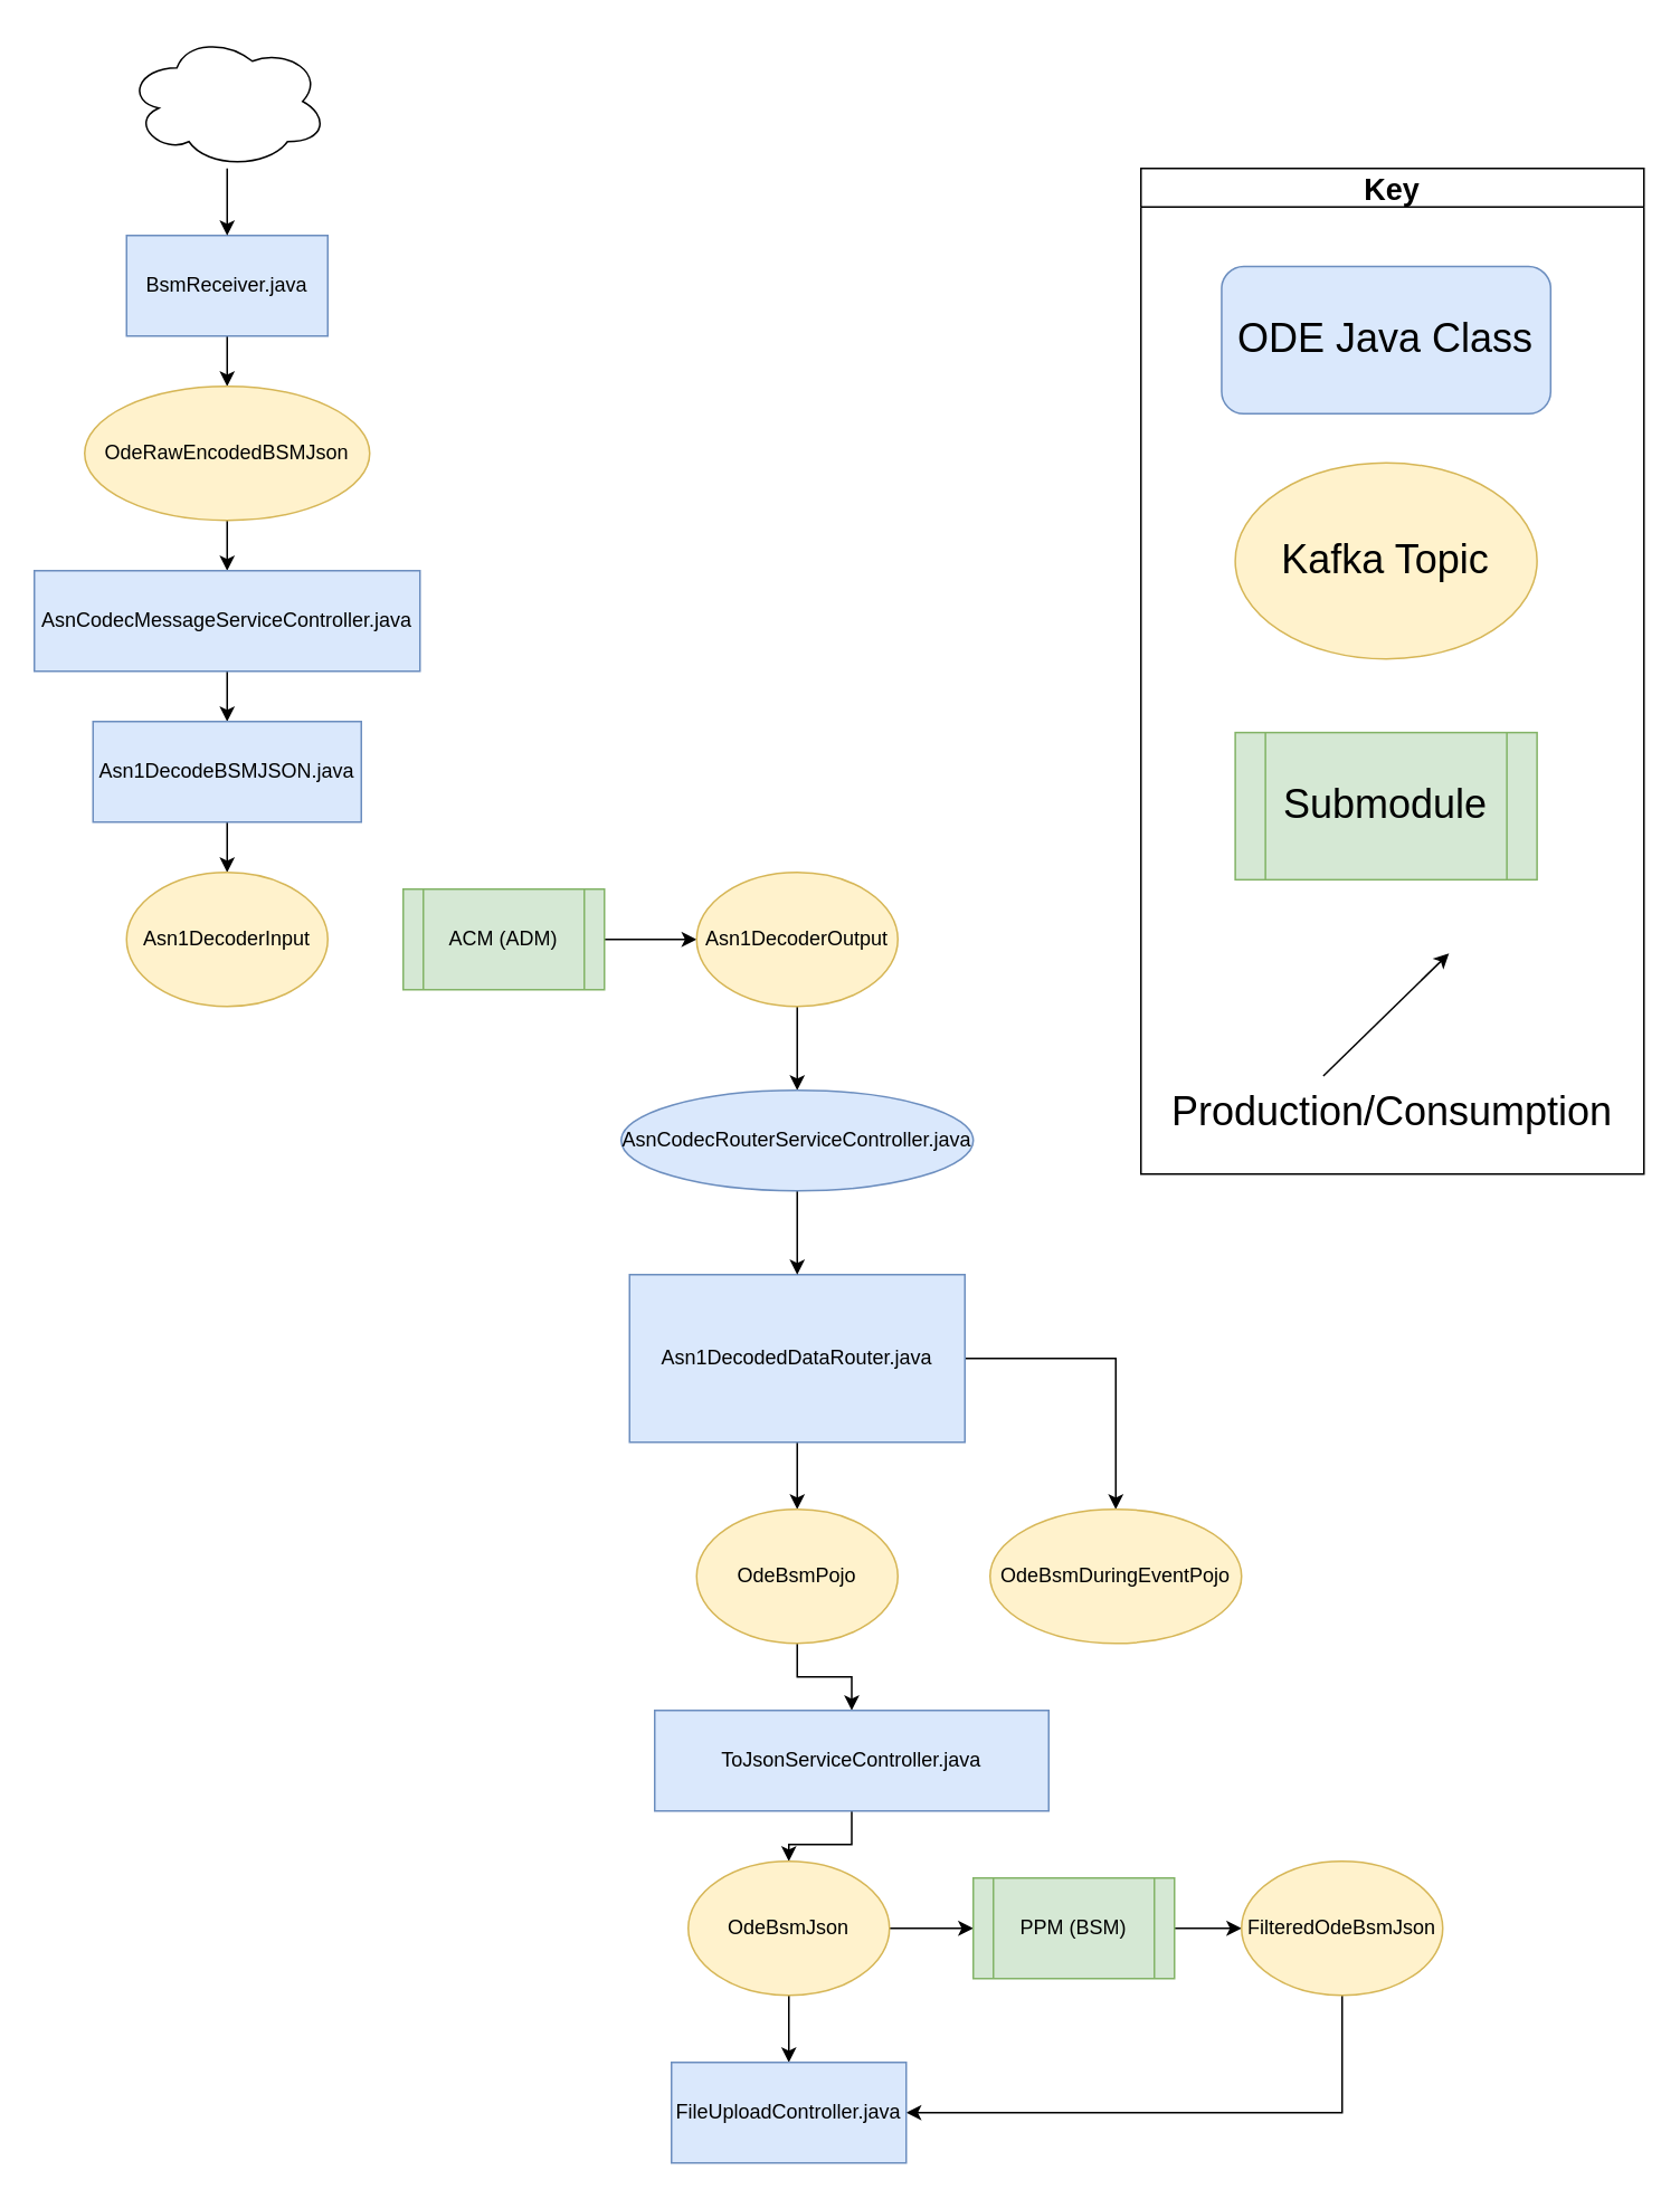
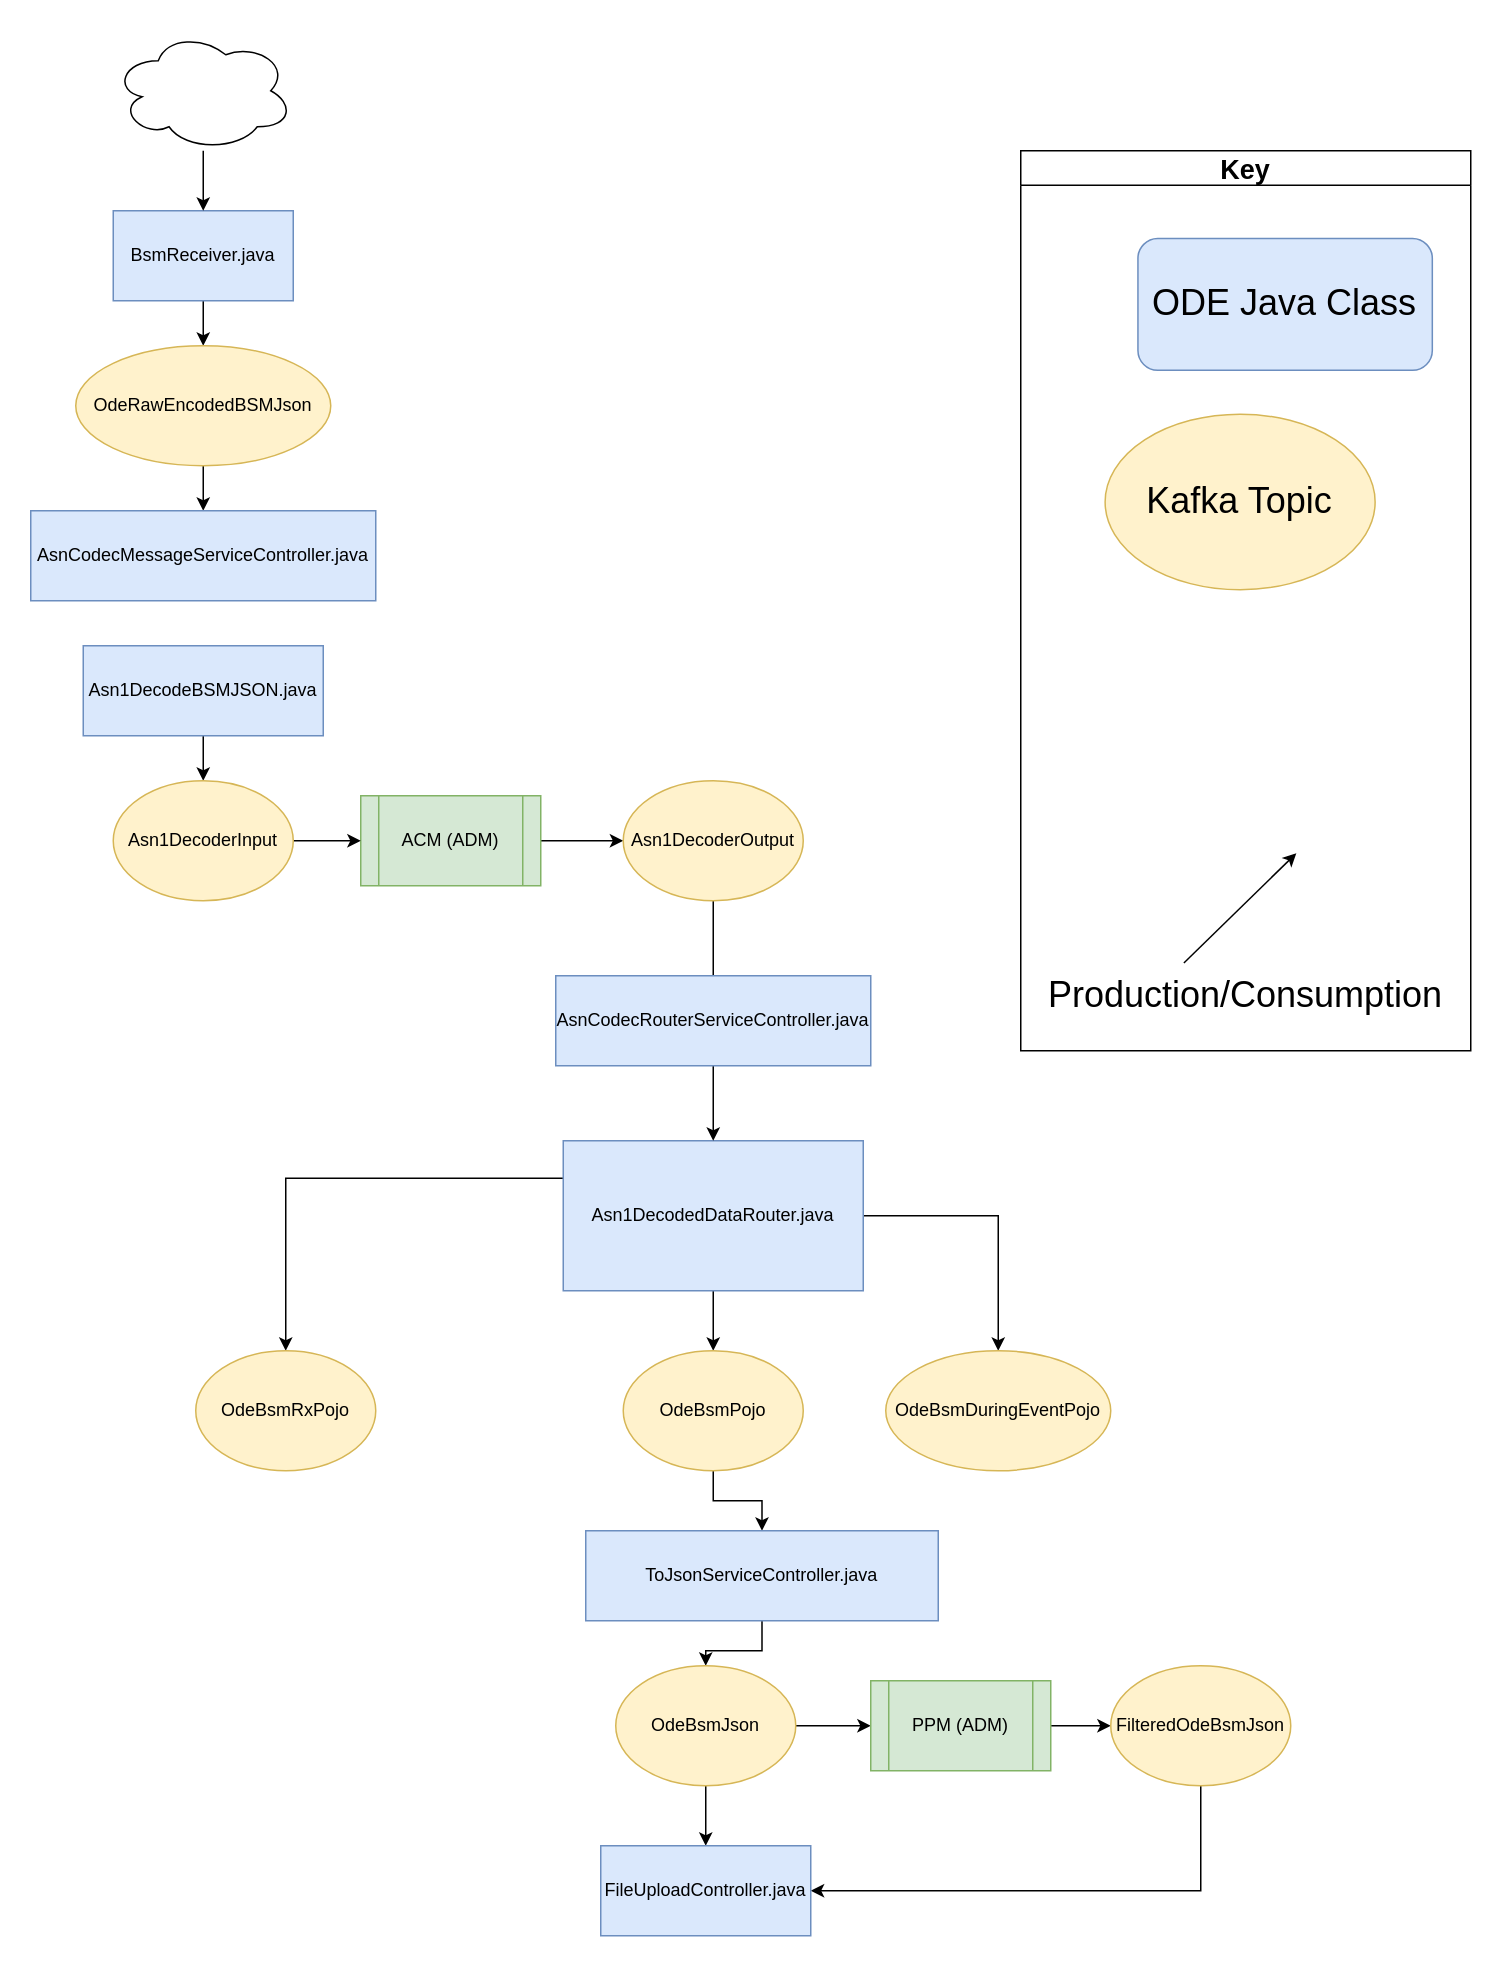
- <mxCell id="42" value="&lt;font style=&quot;font-size: 24px&quot;&gt;ODE Java Class&lt;/font&gt;" style="rounded=1;whiteSpace=wrap;html=1;fillColor=#dae8fc;strokeColor=#6c8ebf;labelBackgroundColor=none;" parent="38" vertex="1"><mxGeometry x="48.13" y="58.54" width="196.25" height="87.8" as="geometry" /></mxCell>
+ <mxCell id="42" value="&lt;font style=&quot;font-size: 24px&quot;&gt;ODE Java Class&lt;/font&gt;" style="rounded=1;whiteSpace=wrap;html=1;fillColor=#dae8fc;strokeColor=#6c8ebf;labelBackgroundColor=none;" parent="38" vertex="1"><mxGeometry x="78.13" y="58.54" width="196.25" height="87.8" as="geometry" /></mxCell>
- <mxCell id="16" style="edgeStyle=orthogonalEdgeStyle;rounded=0;orthogonalLoop=1;jettySize=auto;html=1;entryX=0.5;entryY=0;entryDx=0;entryDy=0;exitX=0.5;exitY=1;exitDx=0;exitDy=0;" parent="1" source="17" target="19" edge="1"><mxGeometry relative="1" as="geometry" /></mxCell>
- <mxCell id="37" value="&lt;font style=&quot;font-size: 24px&quot;&gt;Submodule&lt;/font&gt;" style="shape=process;whiteSpace=wrap;html=1;backgroundOutline=1;fillColor=#d5e8d4;strokeColor=#82b366;labelBackgroundColor=none;" parent="36" vertex="1"><mxGeometry x="56.25" y="336.585" width="180" height="87.805" as="geometry" /></mxCell>
+ <mxCell id="20" style="edgeStyle=orthogonalEdgeStyle;rounded=0;orthogonalLoop=1;jettySize=auto;html=1;entryX=0;entryY=0.5;entryDx=0;entryDy=0;" parent="1" source="21" target="15" edge="1"><mxGeometry relative="1" as="geometry" /></mxCell>
- <mxCell id="22" style="edgeStyle=orthogonalEdgeStyle;rounded=0;orthogonalLoop=1;jettySize=auto;html=1;" parent="1" source="23" target="35" edge="1"><mxGeometry relative="1" as="geometry" /></mxCell>
+ <mxCell id="22" style="edgeStyle=orthogonalEdgeStyle;rounded=0;orthogonalLoop=1;jettySize=auto;html=1;endArrow=none;" parent="1" source="23" target="35" edge="1"><mxGeometry relative="1" as="geometry" /></mxCell>
- <mxCell id="35" value="AsnCodecRouterServiceController.java" style="ellipse;whiteSpace=wrap;html=1;fillColor=#dae8fc;strokeColor=#6c8ebf;" parent="1" vertex="1"><mxGeometry x="370" y="650" width="210" height="60" as="geometry" /></mxCell>
+ <mxCell id="35" value="AsnCodecRouterServiceController.java" style="rounded=0;whiteSpace=wrap;html=1;fillColor=#dae8fc;strokeColor=#6c8ebf;" parent="1" vertex="1"><mxGeometry x="370" y="650" width="210" height="60" as="geometry" /></mxCell>
+ <mxCell id="3" style="edgeStyle=orthogonalEdgeStyle;rounded=0;orthogonalLoop=1;jettySize=auto;html=1;exitX=0;exitY=0.25;exitDx=0;exitDy=0;" parent="1" source="5" target="7" edge="1"><mxGeometry relative="1" as="geometry" /></mxCell>
+ <mxCell id="7" value="OdeBsmRxPojo" style="ellipse;whiteSpace=wrap;html=1;fillColor=#fff2cc;strokeColor=#d6b656;" parent="1" vertex="1"><mxGeometry x="130" y="900" width="120" height="80" as="geometry" /></mxCell>
- <mxCell id="30" value="PPM (BSM)" style="shape=process;whiteSpace=wrap;html=1;backgroundOutline=1;fillColor=#d5e8d4;strokeColor=#82b366;" parent="1" vertex="1"><mxGeometry x="580" y="1120" width="120" height="60" as="geometry" /></mxCell>
+ <mxCell id="30" value="PPM (ADM)" style="shape=process;whiteSpace=wrap;html=1;backgroundOutline=1;fillColor=#d5e8d4;strokeColor=#82b366;" parent="1" vertex="1"><mxGeometry x="580" y="1120" width="120" height="60" as="geometry" /></mxCell>
